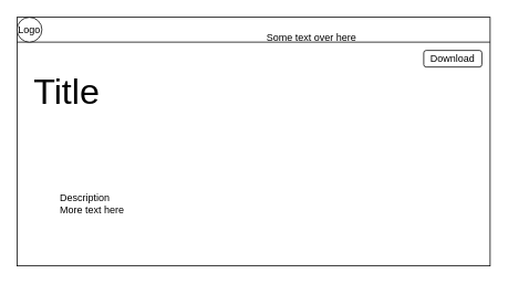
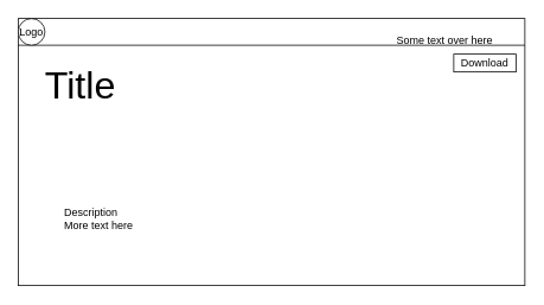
- <mxCell id="5" value="Some text over here" style="text;html=1;align=center;verticalAlign=middle;whiteSpace=wrap;rounded=0;" vertex="1" parent="1"><mxGeometry x="305" y="30" width="140" height="30" as="geometry" /></mxCell>
+ <mxCell id="5" value="Some text over here" style="text;html=1;align=center;verticalAlign=middle;whiteSpace=wrap;rounded=0;" vertex="1" parent="1"><mxGeometry x="430" y="30" width="140" height="30" as="geometry" /></mxCell>
- <mxCell id="7" value="Download" style="rounded=1;whiteSpace=wrap;html=1;" vertex="1" parent="1"><mxGeometry x="510" y="60" width="70" height="20" as="geometry" /></mxCell>
+ <mxCell id="7" value="Download" style="whiteSpace=wrap;html=1;rounded=0;" vertex="1" parent="1"><mxGeometry x="510" y="60" width="70" height="20" as="geometry" /></mxCell>
- <mxCell id="6" value="Title" style="text;html=1;align=center;verticalAlign=middle;whiteSpace=wrap;rounded=0;fontSize=43;" vertex="1" parent="1"><mxGeometry x="50" y="95" width="60" height="30" as="geometry" /></mxCell>
+ <mxCell id="6" value="Title" style="text;html=1;align=center;verticalAlign=middle;whiteSpace=wrap;rounded=0;fontSize=43;" vertex="1" parent="1"><mxGeometry x="60" y="80" width="60" height="30" as="geometry" /></mxCell>
